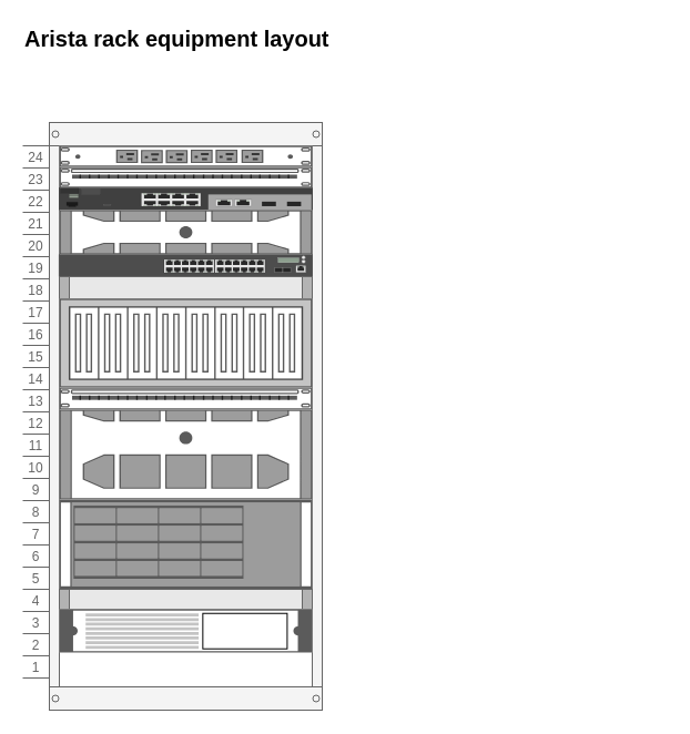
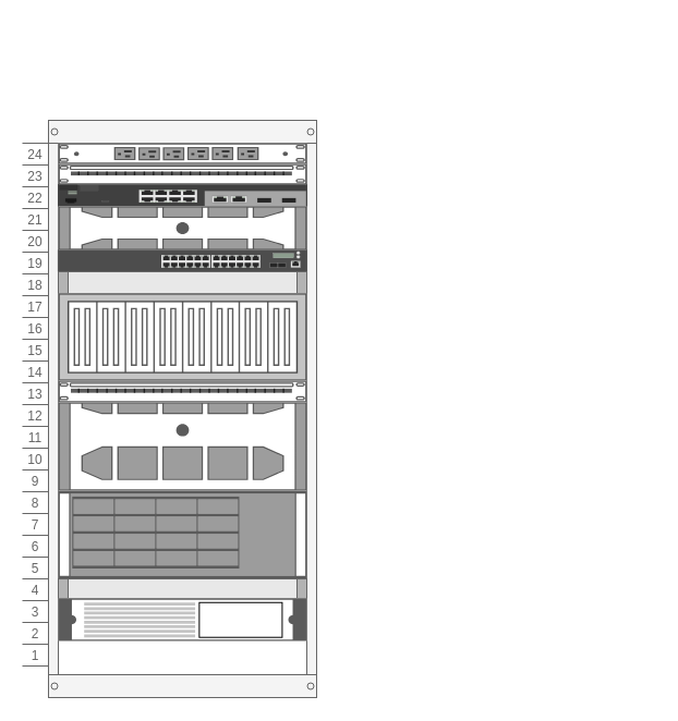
- <mxCell id="2" value="Arista rack equipment layout" style="text;html=1;resizable=1;points=[];autosize=0;align=left;verticalAlign=top;spacingTop=-4;fontSize=20;fontStyle=1" parent="1" vertex="1"><mxGeometry x="20" y="20" width="580" height="30" as="geometry" /></mxCell>
